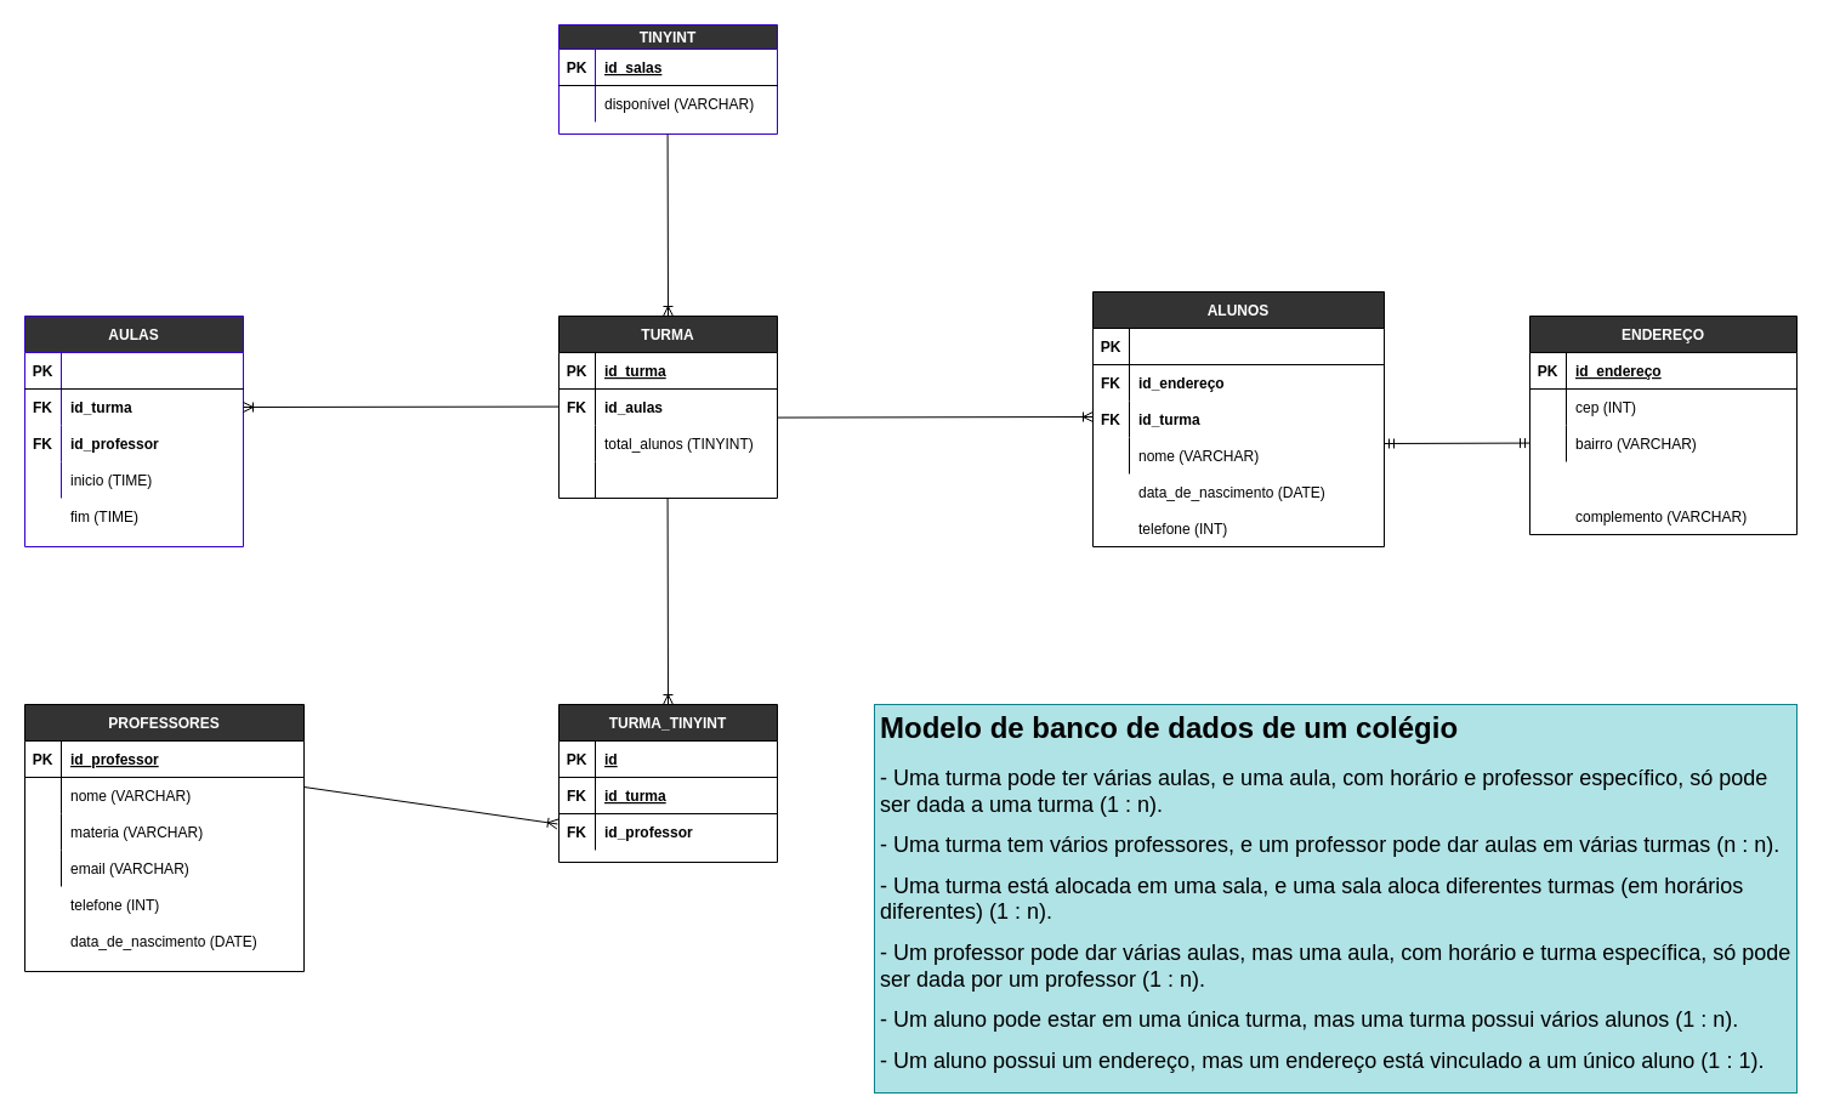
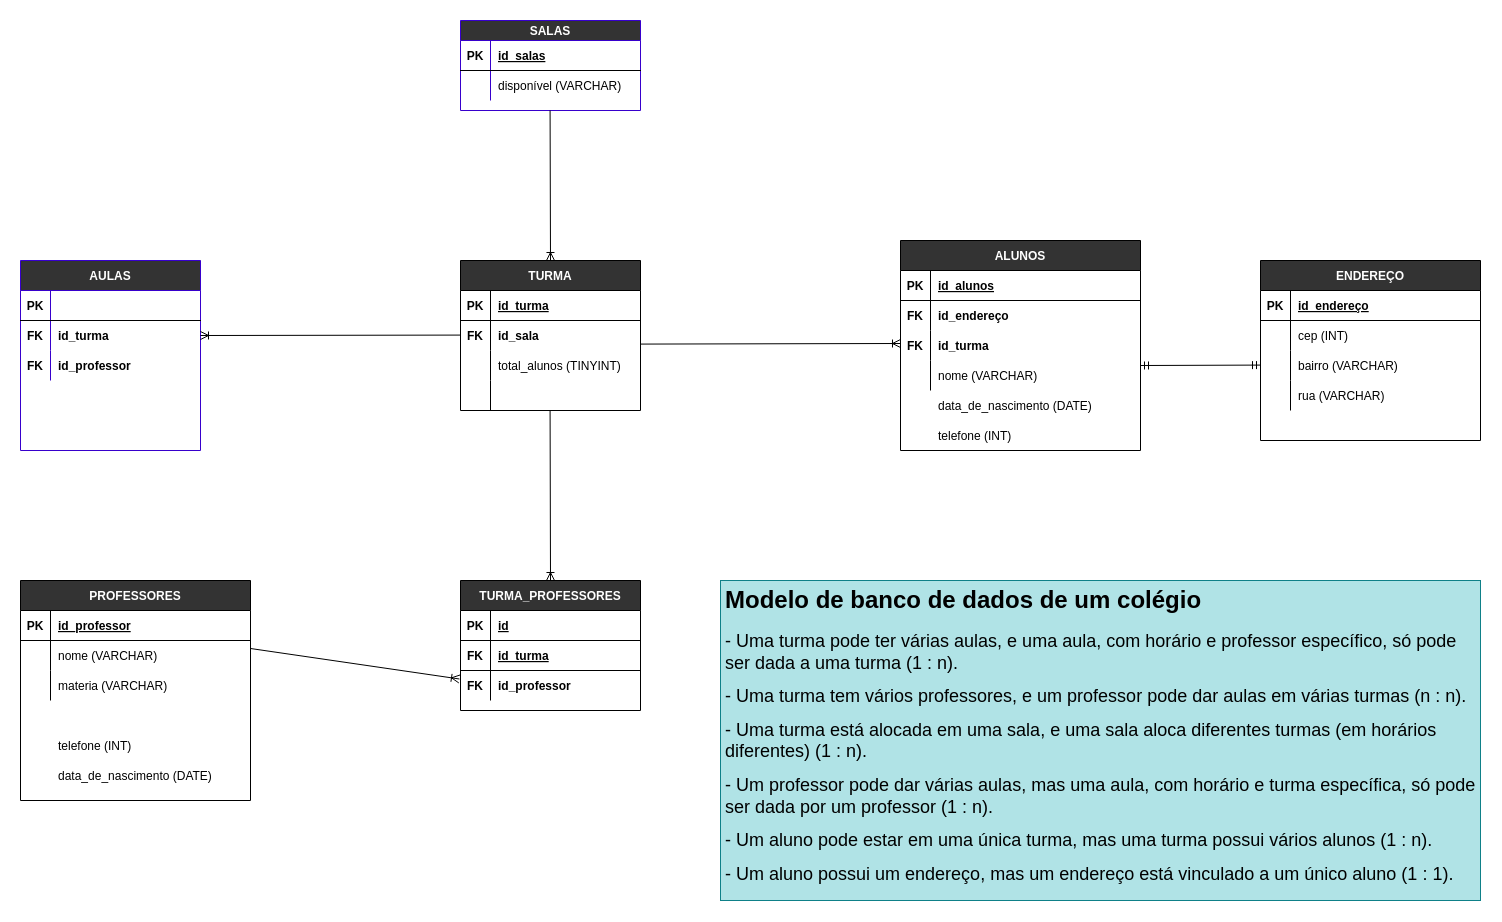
- <mxCell id="45" value="TINYINT" style="shape=table;startSize=20;container=1;collapsible=1;childLayout=tableLayout;fixedRows=1;rowLines=0;fontStyle=1;align=center;resizeLast=1;strokeColor=#3700CC;fontColor=#ffffff;fillColor=#333333;" parent="1" vertex="1"><mxGeometry x="460" y="20" width="180" height="90" as="geometry" /></mxCell>
+ <mxCell id="45" value="SALAS" style="shape=table;startSize=20;container=1;collapsible=1;childLayout=tableLayout;fixedRows=1;rowLines=0;fontStyle=1;align=center;resizeLast=1;strokeColor=#3700CC;fontColor=#ffffff;fillColor=#333333;" parent="1" vertex="1"><mxGeometry x="460" y="20" width="180" height="90" as="geometry" /></mxCell>
+ <mxCell id="33" value="id_alunos" style="shape=partialRectangle;connectable=0;fillColor=none;top=0;left=0;bottom=0;right=0;align=left;spacingLeft=6;fontStyle=5;overflow=hidden;" parent="31" vertex="1"><mxGeometry x="30" width="210" height="30" as="geometry" /></mxCell>
- <mxCell id="8" value="id_aulas" style="shape=partialRectangle;connectable=0;fillColor=none;top=0;left=0;bottom=0;right=0;align=left;spacingLeft=6;overflow=hidden;fontStyle=1" parent="6" vertex="1"><mxGeometry x="30" width="150" height="30" as="geometry" /></mxCell>
+ <mxCell id="8" value="id_sala" style="shape=partialRectangle;connectable=0;fillColor=none;top=0;left=0;bottom=0;right=0;align=left;spacingLeft=6;overflow=hidden;fontStyle=1" parent="6" vertex="1"><mxGeometry x="30" width="150" height="30" as="geometry" /></mxCell>
- <mxCell id="27" value="inicio (TIME)" style="shape=partialRectangle;connectable=0;fillColor=none;top=0;left=0;bottom=0;right=0;align=left;spacingLeft=6;overflow=hidden;" parent="25" vertex="1"><mxGeometry x="30" width="150" height="30" as="geometry" /></mxCell>
+ <mxCell id="81" value="rua (VARCHAR)" style="shape=partialRectangle;connectable=0;fillColor=none;top=0;left=0;bottom=0;right=0;align=left;spacingLeft=6;overflow=hidden;" parent="79" vertex="1"><mxGeometry x="30" width="190.0" height="30" as="geometry" /></mxCell>
- <mxCell id="28" value="fim (TIME)" style="shape=partialRectangle;connectable=0;fillColor=none;top=0;left=0;bottom=0;right=0;align=left;spacingLeft=6;overflow=hidden;" parent="15" vertex="1"><mxGeometry x="30" y="150" width="150" height="30" as="geometry" /></mxCell>
- <mxCell id="82" value="complemento (VARCHAR)" style="shape=partialRectangle;connectable=0;fillColor=none;top=0;left=0;bottom=0;right=0;align=left;spacingLeft=6;overflow=hidden;" parent="68" vertex="1"><mxGeometry x="29.997" y="150" width="183.333" height="30" as="geometry" /></mxCell>
- <mxCell id="83" value="TURMA_TINYINT" style="shape=table;startSize=30;container=1;collapsible=1;childLayout=tableLayout;fixedRows=1;rowLines=0;fontStyle=1;align=center;resizeLast=1;fillColor=#333333;fontColor=#FFFFFF;" parent="1" vertex="1"><mxGeometry x="460" y="580" width="180" height="130" as="geometry" /></mxCell>
+ <mxCell id="83" value="TURMA_PROFESSORES" style="shape=table;startSize=30;container=1;collapsible=1;childLayout=tableLayout;fixedRows=1;rowLines=0;fontStyle=1;align=center;resizeLast=1;fillColor=#333333;fontColor=#FFFFFF;" parent="1" vertex="1"><mxGeometry x="460" y="580" width="180" height="130" as="geometry" /></mxCell>
- <mxCell id="65" value="email (VARCHAR)" style="shape=partialRectangle;connectable=0;fillColor=none;top=0;left=0;bottom=0;right=0;align=left;spacingLeft=6;overflow=hidden;" parent="63" vertex="1"><mxGeometry x="30" width="200" height="30" as="geometry" /></mxCell>
